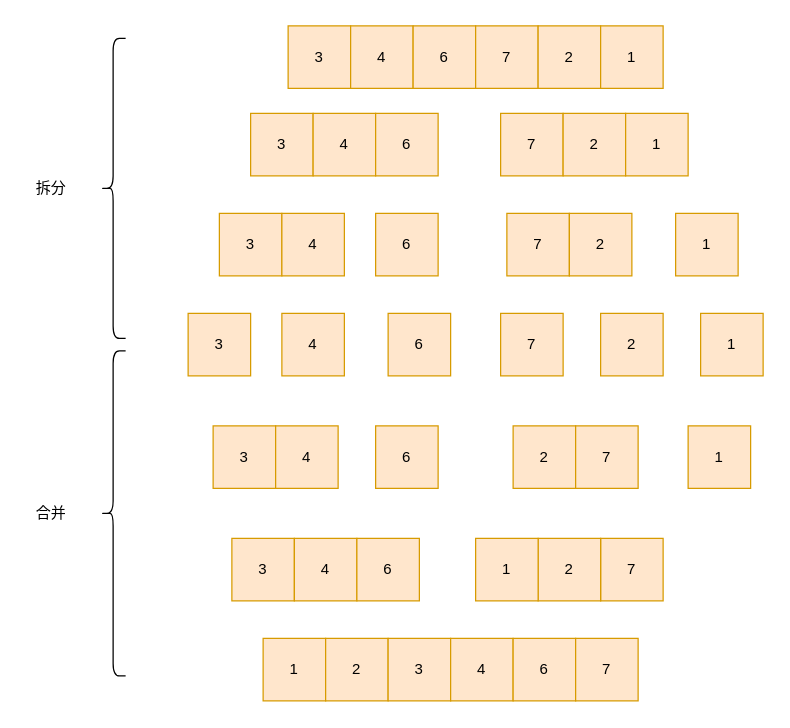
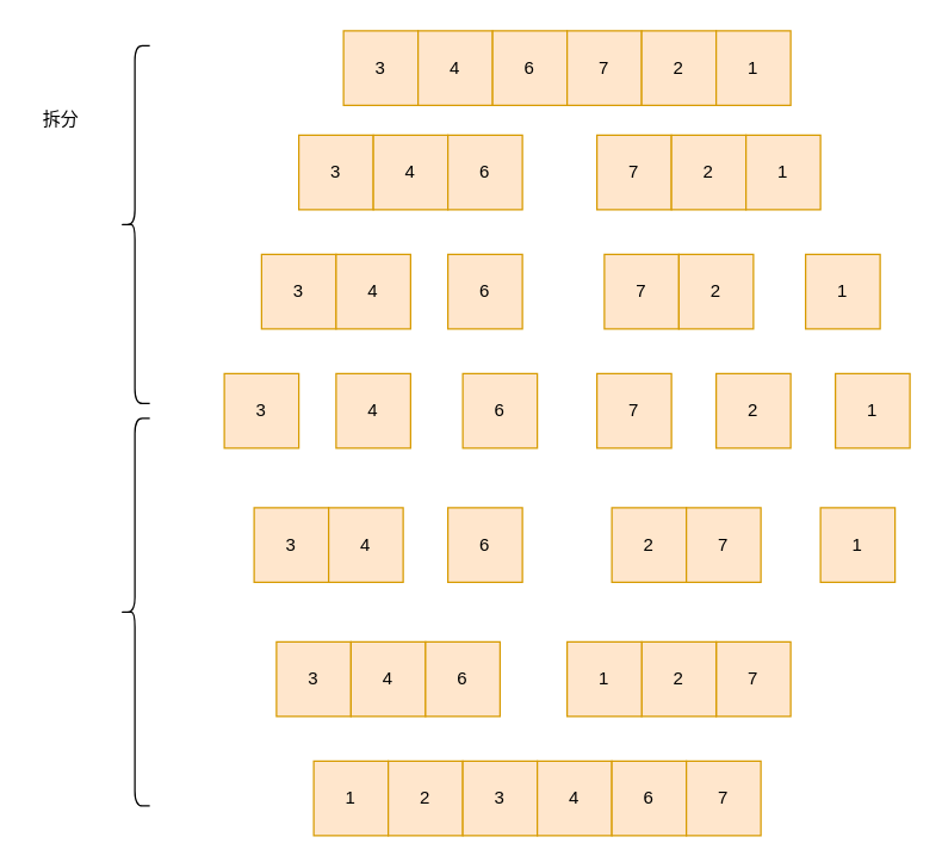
- <mxCell id="46" value="拆分" style="text;html=1;align=center;verticalAlign=middle;resizable=0;points=[];autosize=1;strokeColor=none;" vertex="1" parent="1"><mxGeometry x="20" y="140" width="40" height="20" as="geometry" /></mxCell>
+ <mxCell id="46" value="拆分" style="text;html=1;align=center;verticalAlign=middle;resizable=0;points=[];autosize=1;strokeColor=none;" vertex="1" parent="1"><mxGeometry x="20" y="70" width="40" height="20" as="geometry" /></mxCell>
- <mxCell id="47" value="合并" style="text;html=1;align=center;verticalAlign=middle;resizable=0;points=[];autosize=1;strokeColor=none;" vertex="1" parent="1"><mxGeometry x="20" y="400" width="40" height="20" as="geometry" /></mxCell>
